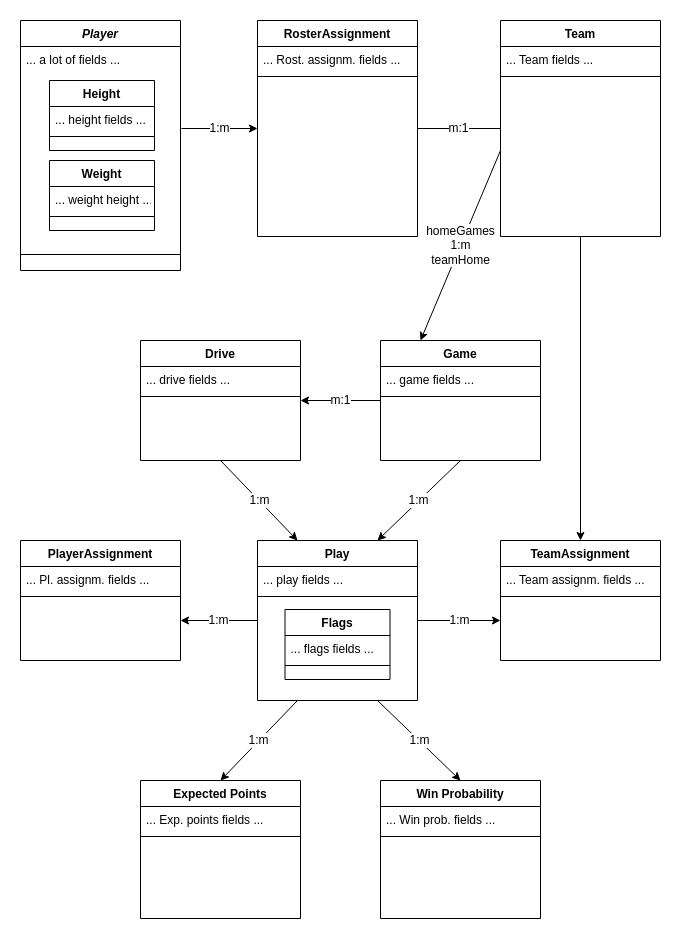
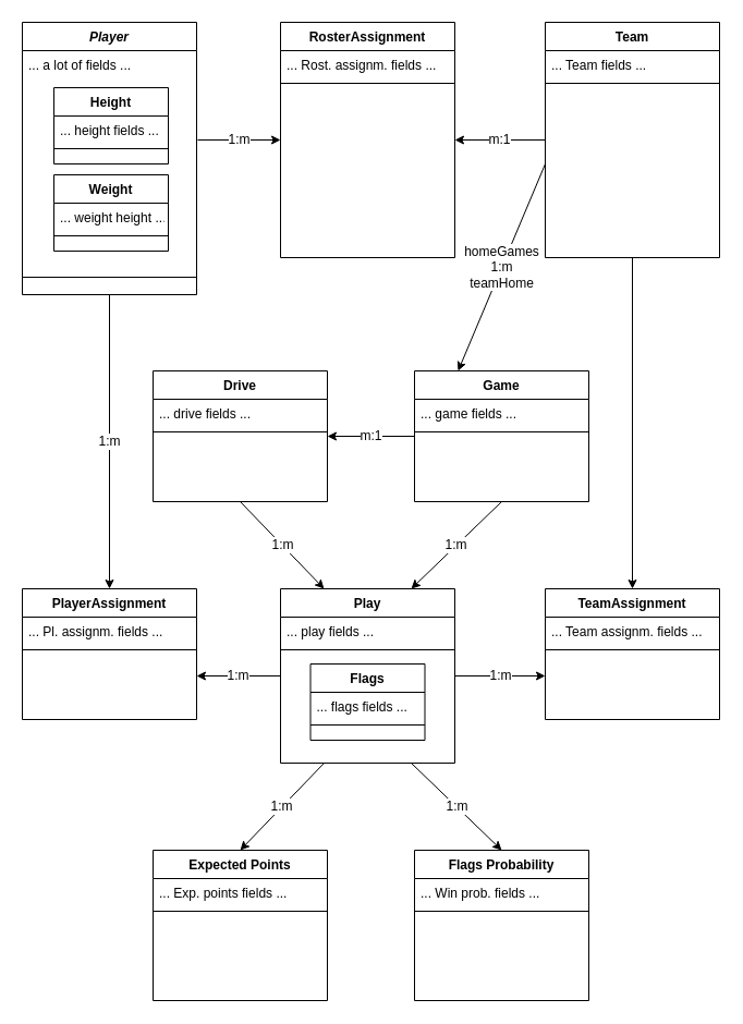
- <mxCell id="46" value="m:1" style="endArrow=none;html=1;fontSize=12;exitX=0;exitY=0.5;exitDx=0;exitDy=0;entryX=1;entryY=0.5;entryDx=0;entryDy=0;" edge="1" parent="1" source="17" target="8"><mxGeometry width="50" height="50" relative="1" as="geometry"><mxPoint x="370" y="400" as="sourcePoint" /><mxPoint x="420" y="350" as="targetPoint" /></mxGeometry></mxCell>
+ <mxCell id="46" value="m:1" style="endArrow=classic;html=1;fontSize=12;exitX=0;exitY=0.5;exitDx=0;exitDy=0;entryX=1;entryY=0.5;entryDx=0;entryDy=0;" edge="1" parent="1" source="17" target="8"><mxGeometry width="50" height="50" relative="1" as="geometry"><mxPoint x="370" y="400" as="sourcePoint" /><mxPoint x="420" y="350" as="targetPoint" /></mxGeometry></mxCell>
+ <mxCell id="44" value="1:m" style="endArrow=classic;html=1;fontSize=12;exitX=0.5;exitY=1;exitDx=0;exitDy=0;entryX=0.5;entryY=0;entryDx=0;entryDy=0;" edge="1" parent="1" source="2" target="5"><mxGeometry width="50" height="50" relative="1" as="geometry"><mxPoint x="370" y="620" as="sourcePoint" /><mxPoint x="420" y="570" as="targetPoint" /></mxGeometry></mxCell>
- <mxCell id="38" value="Win Probability" style="swimlane;fontStyle=1;align=center;verticalAlign=top;childLayout=stackLayout;horizontal=1;startSize=26;horizontalStack=0;resizeParent=1;resizeLast=0;collapsible=1;marginBottom=0;rounded=0;shadow=0;strokeWidth=1;" vertex="1" parent="1"><mxGeometry x="380" y="780" width="160" height="138" as="geometry"><mxRectangle x="130" y="380" width="160" height="26" as="alternateBounds" /></mxGeometry></mxCell>
+ <mxCell id="38" value="Flags Probability" style="swimlane;fontStyle=1;align=center;verticalAlign=top;childLayout=stackLayout;horizontal=1;startSize=26;horizontalStack=0;resizeParent=1;resizeLast=0;collapsible=1;marginBottom=0;rounded=0;shadow=0;strokeWidth=1;" vertex="1" parent="1"><mxGeometry x="380" y="780" width="160" height="138" as="geometry"><mxRectangle x="130" y="380" width="160" height="26" as="alternateBounds" /></mxGeometry></mxCell>
